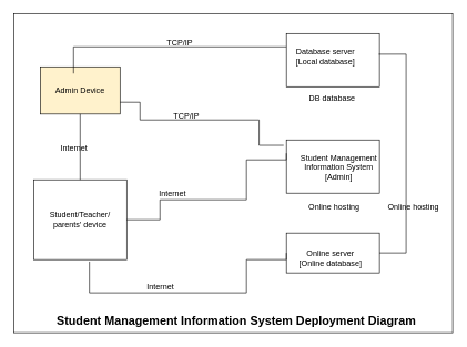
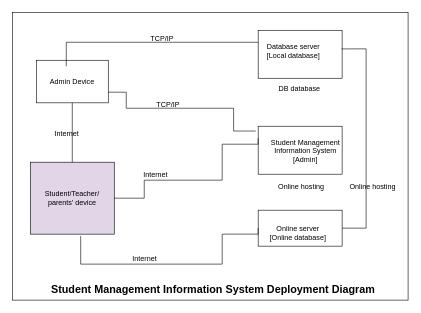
- <mxCell id="3" value="Admin Device" style="rounded=0;whiteSpace=wrap;html=1;fillColor=#fff2cc;" parent="1" vertex="1"><mxGeometry x="60" y="100" width="120" height="71" as="geometry" /></mxCell>
+ <mxCell id="3" value="Admin Device" style="rounded=0;whiteSpace=wrap;html=1;" parent="1" vertex="1"><mxGeometry x="60" y="100" width="120" height="71" as="geometry" /></mxCell>
- <mxCell id="4" value="Student/Teacher/&lt;br&gt;parents' device" style="rounded=0;whiteSpace=wrap;html=1;" parent="1" vertex="1"><mxGeometry x="50" y="270" width="140" height="120" as="geometry" /></mxCell>
+ <mxCell id="4" value="Student/Teacher/&lt;br&gt;parents' device" style="rounded=0;whiteSpace=wrap;html=1;fillColor=#e1d5e7;" parent="1" vertex="1"><mxGeometry x="50" y="270" width="140" height="120" as="geometry" /></mxCell>
